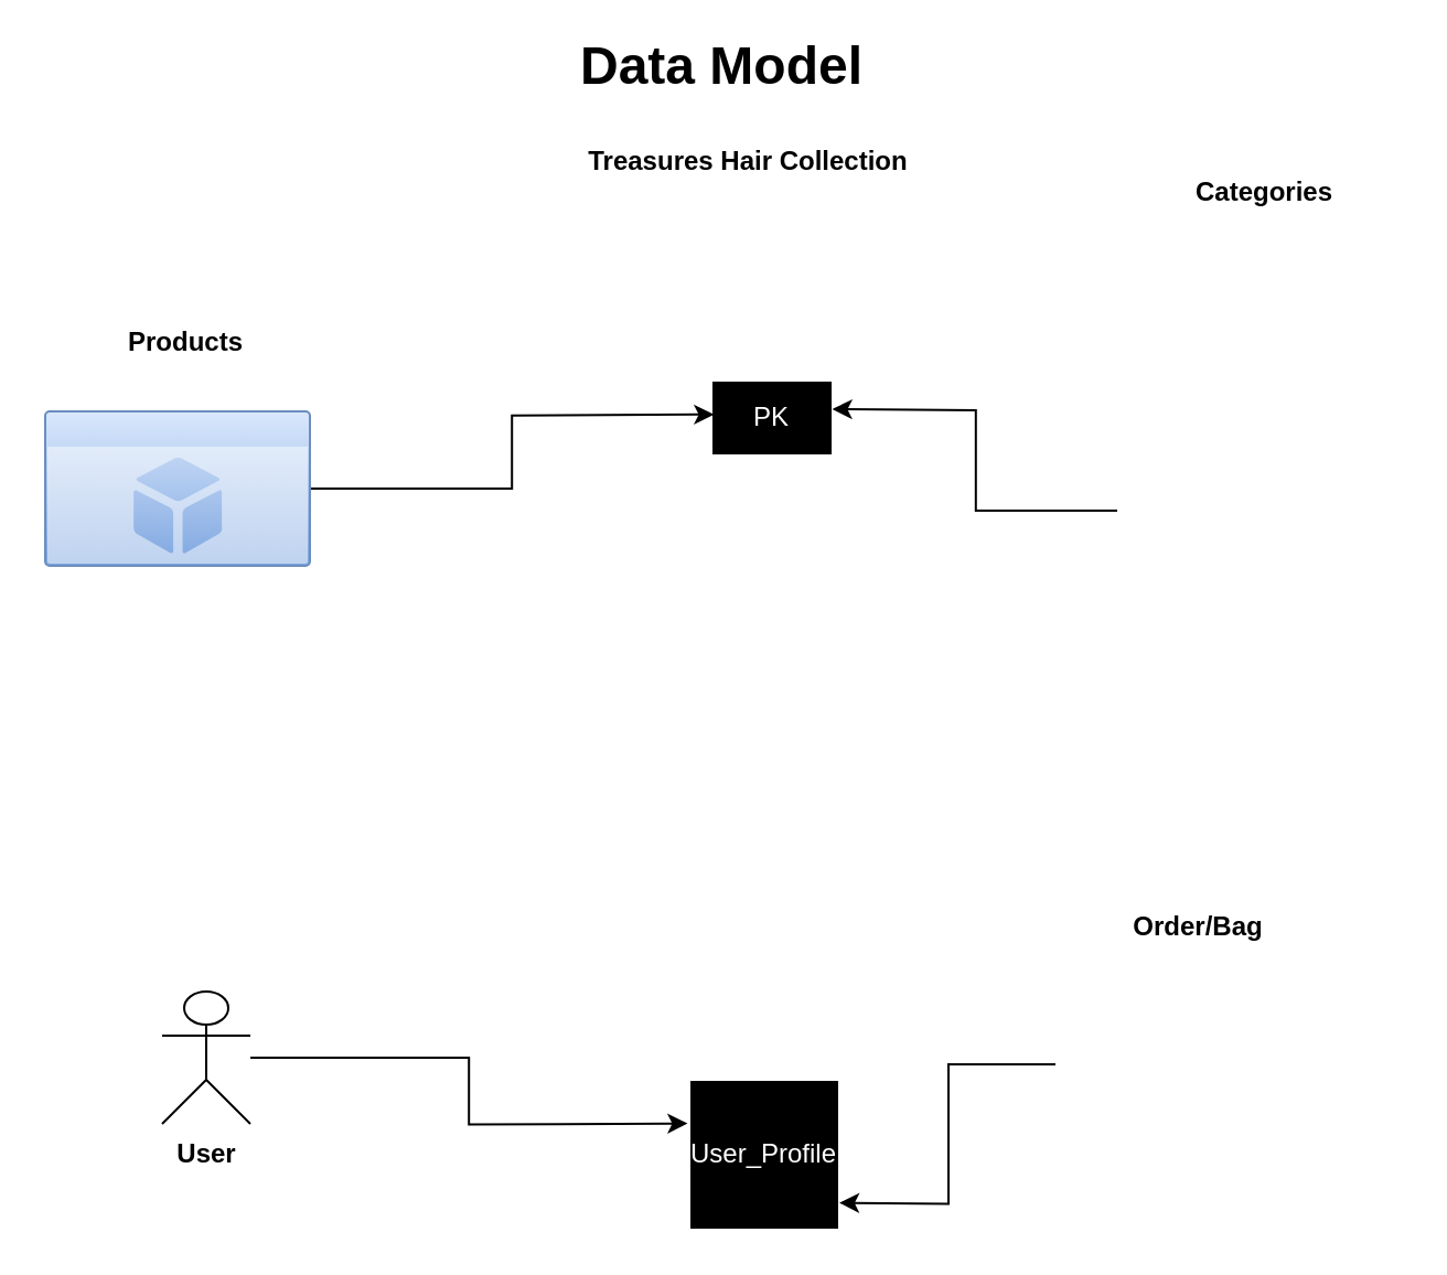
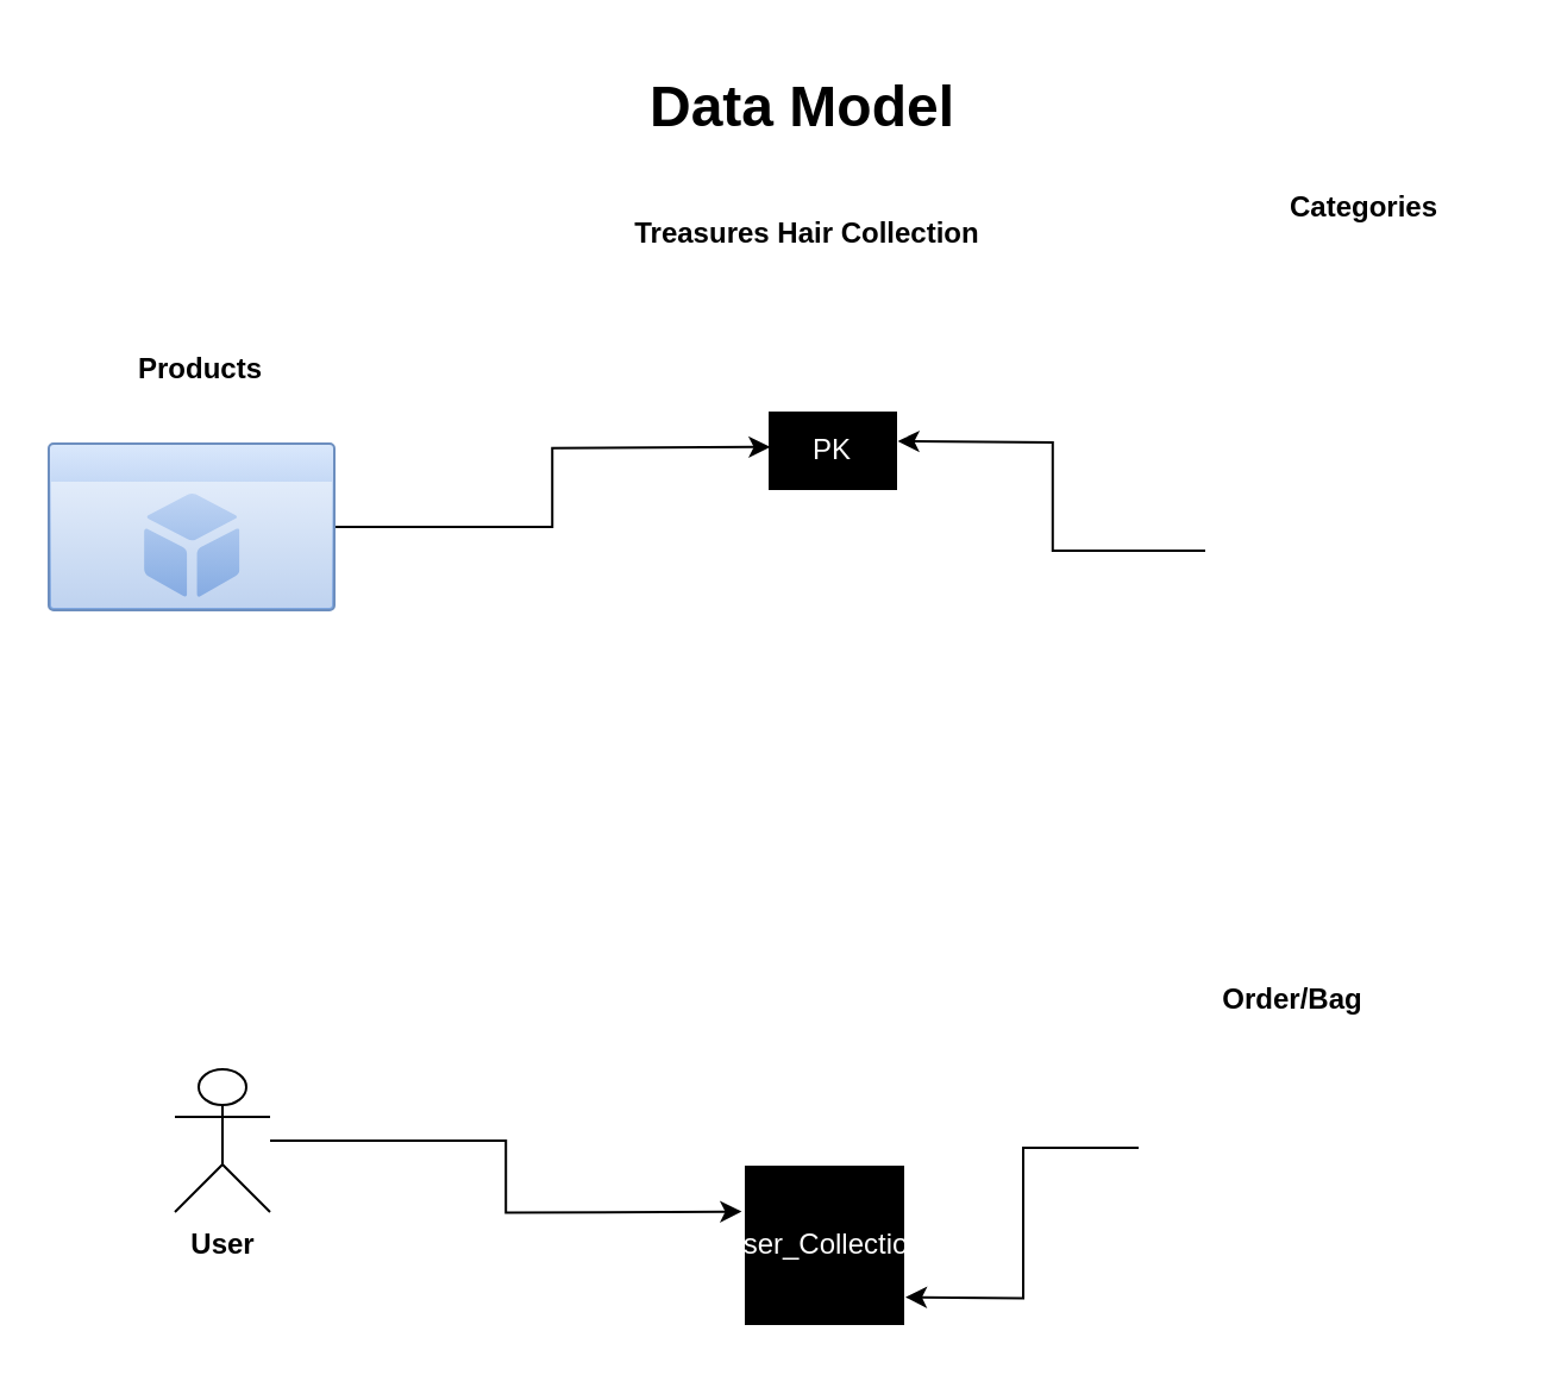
- <mxCell id="15" value="&lt;b&gt;&lt;font style=&quot;font-size: 24px&quot;&gt;Data Model&lt;/font&gt;&lt;/b&gt;" style="text;html=1;strokeColor=none;fillColor=none;align=center;verticalAlign=middle;whiteSpace=wrap;rounded=0;" vertex="1" parent="1"><mxGeometry x="249" y="20" width="156" height="20" as="geometry" /></mxCell>
+ <mxCell id="15" value="&lt;b&gt;&lt;font style=&quot;font-size: 24px&quot;&gt;Data Model&lt;/font&gt;&lt;/b&gt;" style="text;html=1;strokeColor=none;fillColor=none;align=center;verticalAlign=middle;whiteSpace=wrap;rounded=0;" vertex="1" parent="1"><mxGeometry x="259" y="35" width="156" height="20" as="geometry" /></mxCell>
- <mxCell id="16" value="&lt;b&gt;Treasures Hair Collection&lt;/b&gt;" style="text;html=1;strokeColor=none;fillColor=none;align=center;verticalAlign=middle;whiteSpace=wrap;rounded=0;" vertex="1" parent="1"><mxGeometry x="256" y="63" width="166" height="20" as="geometry" /></mxCell>
+ <mxCell id="16" value="&lt;b&gt;Treasures Hair Collection&lt;/b&gt;" style="text;html=1;strokeColor=none;fillColor=none;align=center;verticalAlign=middle;whiteSpace=wrap;rounded=0;" vertex="1" parent="1"><mxGeometry x="256" y="88" width="166" height="20" as="geometry" /></mxCell>
- <mxCell id="13" value="&lt;font color=&quot;#ffffff&quot;&gt;User_Profile&lt;/font&gt;" style="whiteSpace=wrap;html=1;aspect=fixed;fillColor=#000000;gradientColor=none;" vertex="1" parent="1"><mxGeometry x="313" y="490" width="66" height="66" as="geometry" /></mxCell>
+ <mxCell id="13" value="&lt;font color=&quot;#ffffff&quot;&gt;User_Collection&lt;/font&gt;" style="whiteSpace=wrap;html=1;aspect=fixed;fillColor=#000000;gradientColor=none;" vertex="1" parent="1"><mxGeometry x="313" y="490" width="66" height="66" as="geometry" /></mxCell>
